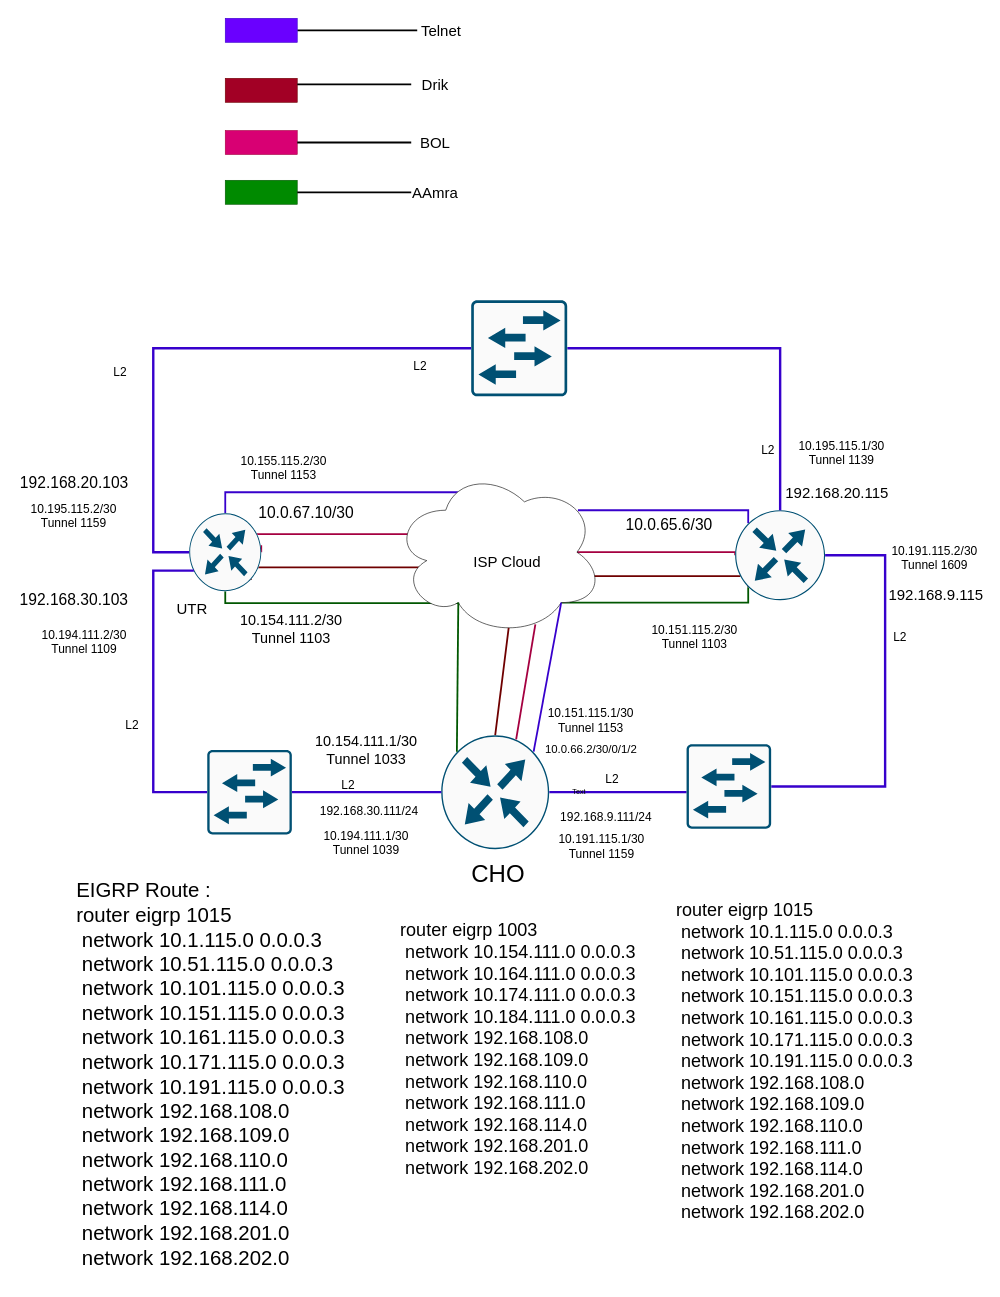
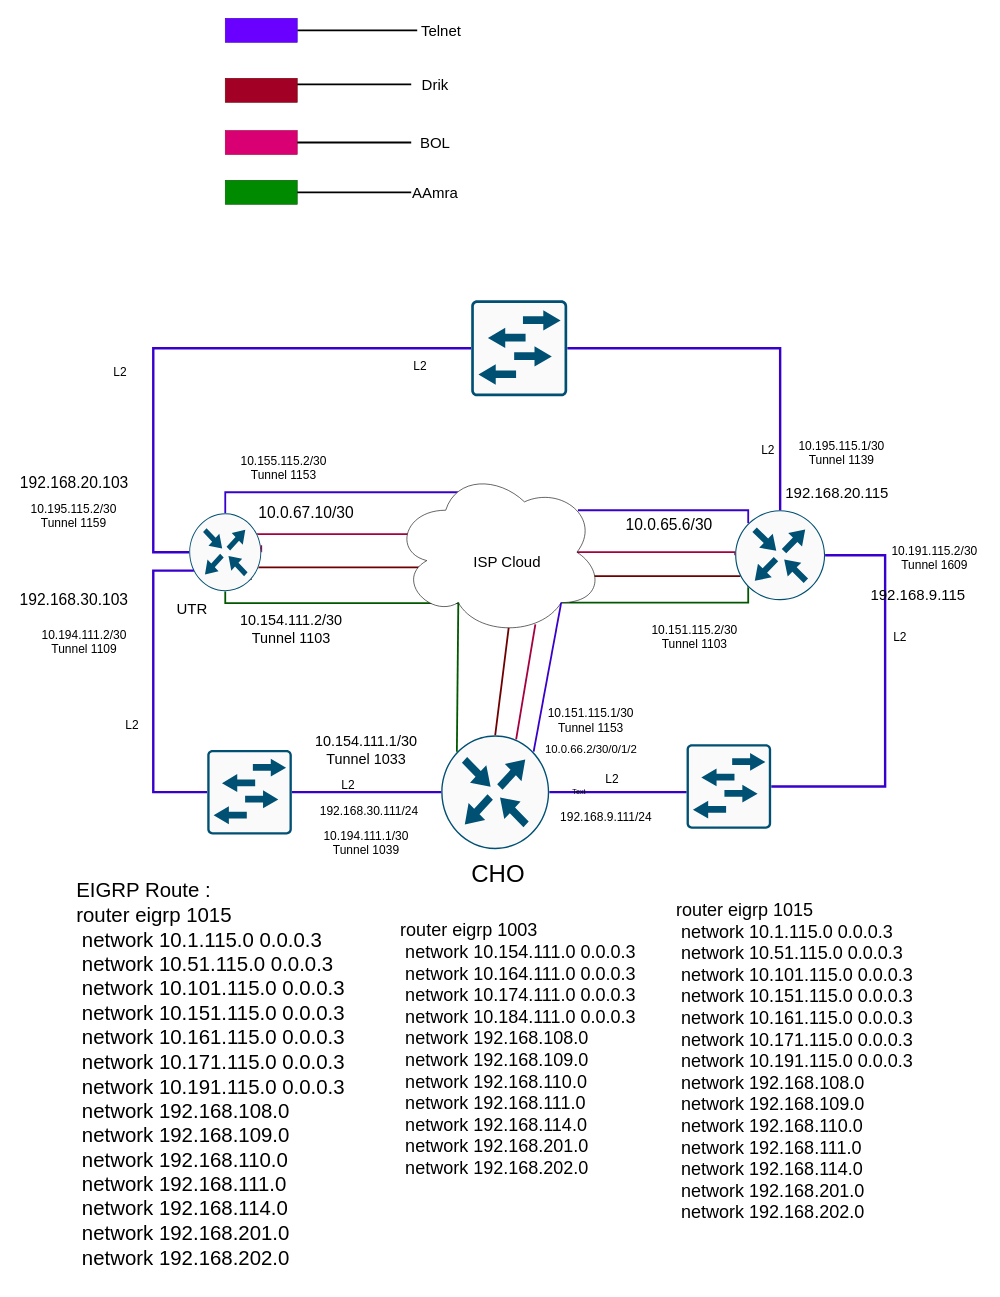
- <mxCell id="55" value="&lt;span style=&quot;font-size: 25px&quot;&gt;192.168.9.115&lt;/span&gt;" style="text;html=1;strokeColor=none;fillColor=none;align=center;verticalAlign=middle;whiteSpace=wrap;rounded=0;strokeWidth=8;" vertex="1" parent="1"><mxGeometry x="1475" y="970.5" width="170" height="39.5" as="geometry" /></mxCell>
+ <mxCell id="55" value="&lt;span style=&quot;font-size: 25px&quot;&gt;192.168.9.115&lt;/span&gt;" style="text;html=1;strokeColor=none;fillColor=none;align=center;verticalAlign=middle;whiteSpace=wrap;rounded=0;strokeWidth=8;" vertex="1" parent="1"><mxGeometry x="1445" y="970.5" width="170" height="39.5" as="geometry" /></mxCell>
- <mxCell id="63" value="&lt;font style=&quot;font-size: 20px&quot;&gt;&lt;span&gt;10.191.115.1/30&lt;/span&gt;&lt;br&gt;&lt;span&gt;Tunnel 1159&lt;/span&gt;&lt;br&gt;&lt;/font&gt;" style="text;html=1;strokeColor=none;fillColor=none;align=center;verticalAlign=middle;whiteSpace=wrap;rounded=0;" vertex="1" parent="1"><mxGeometry x="920" y="1381" width="165" height="58.5" as="geometry" /></mxCell>
